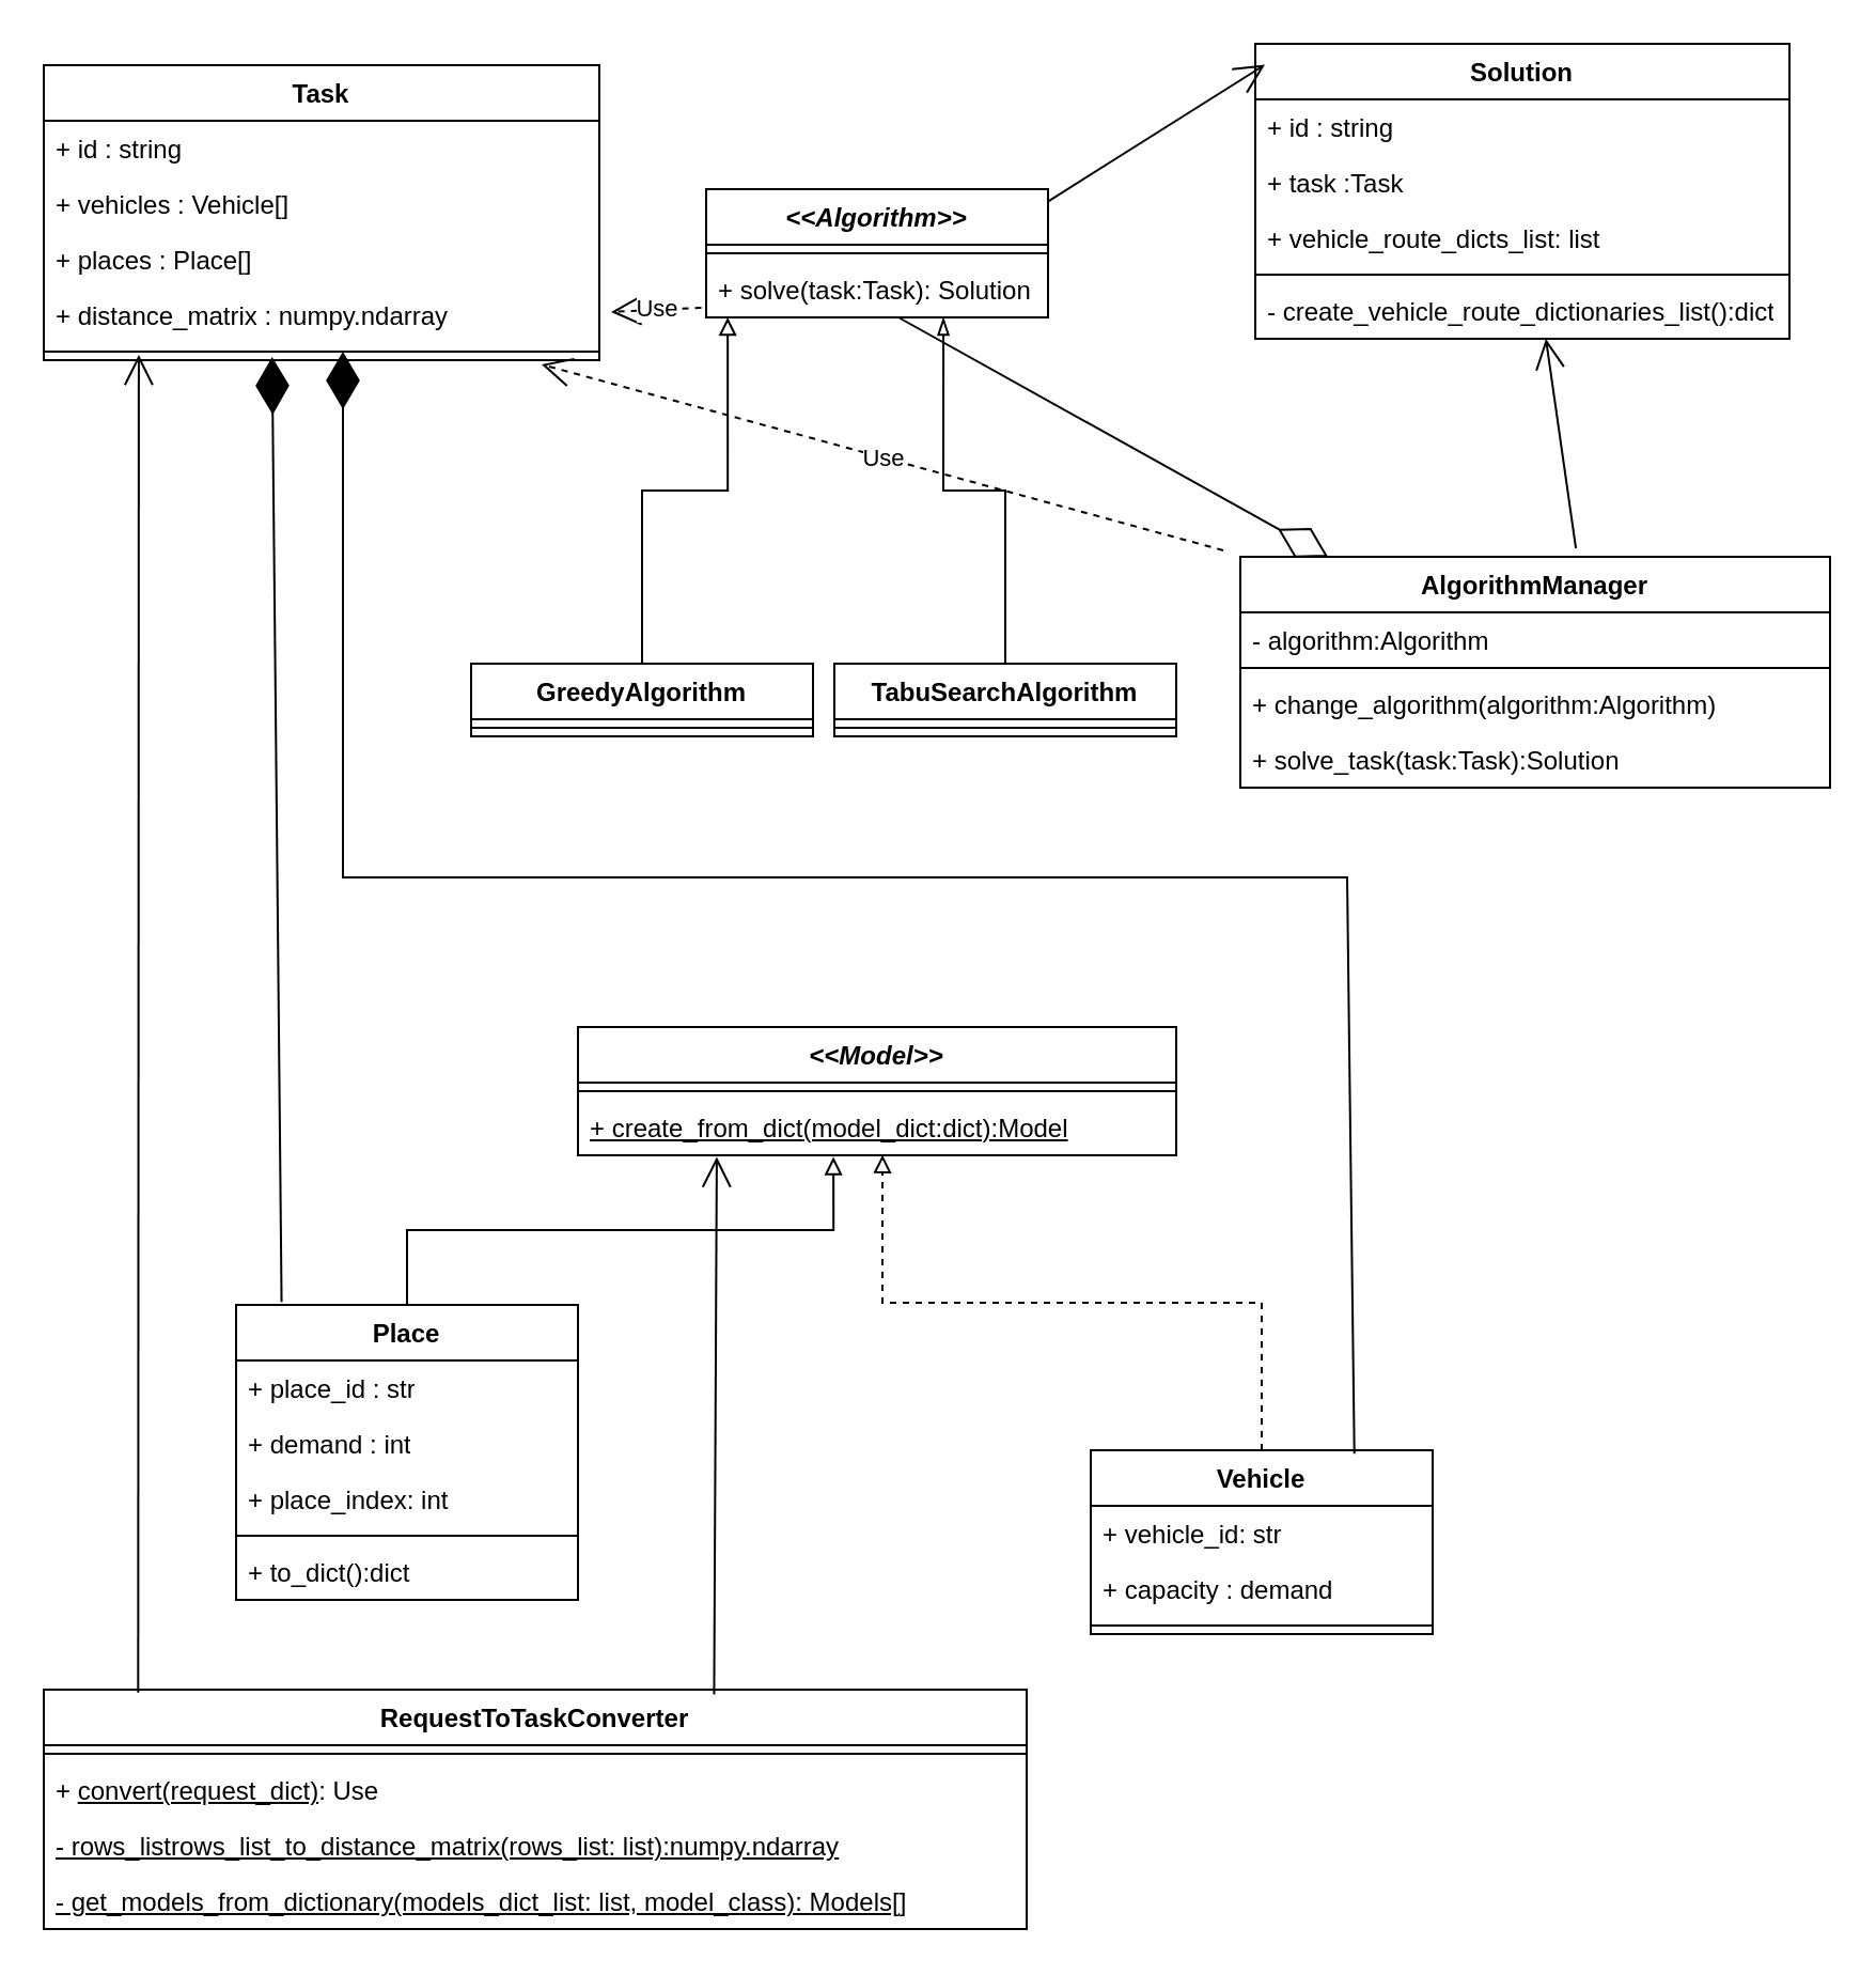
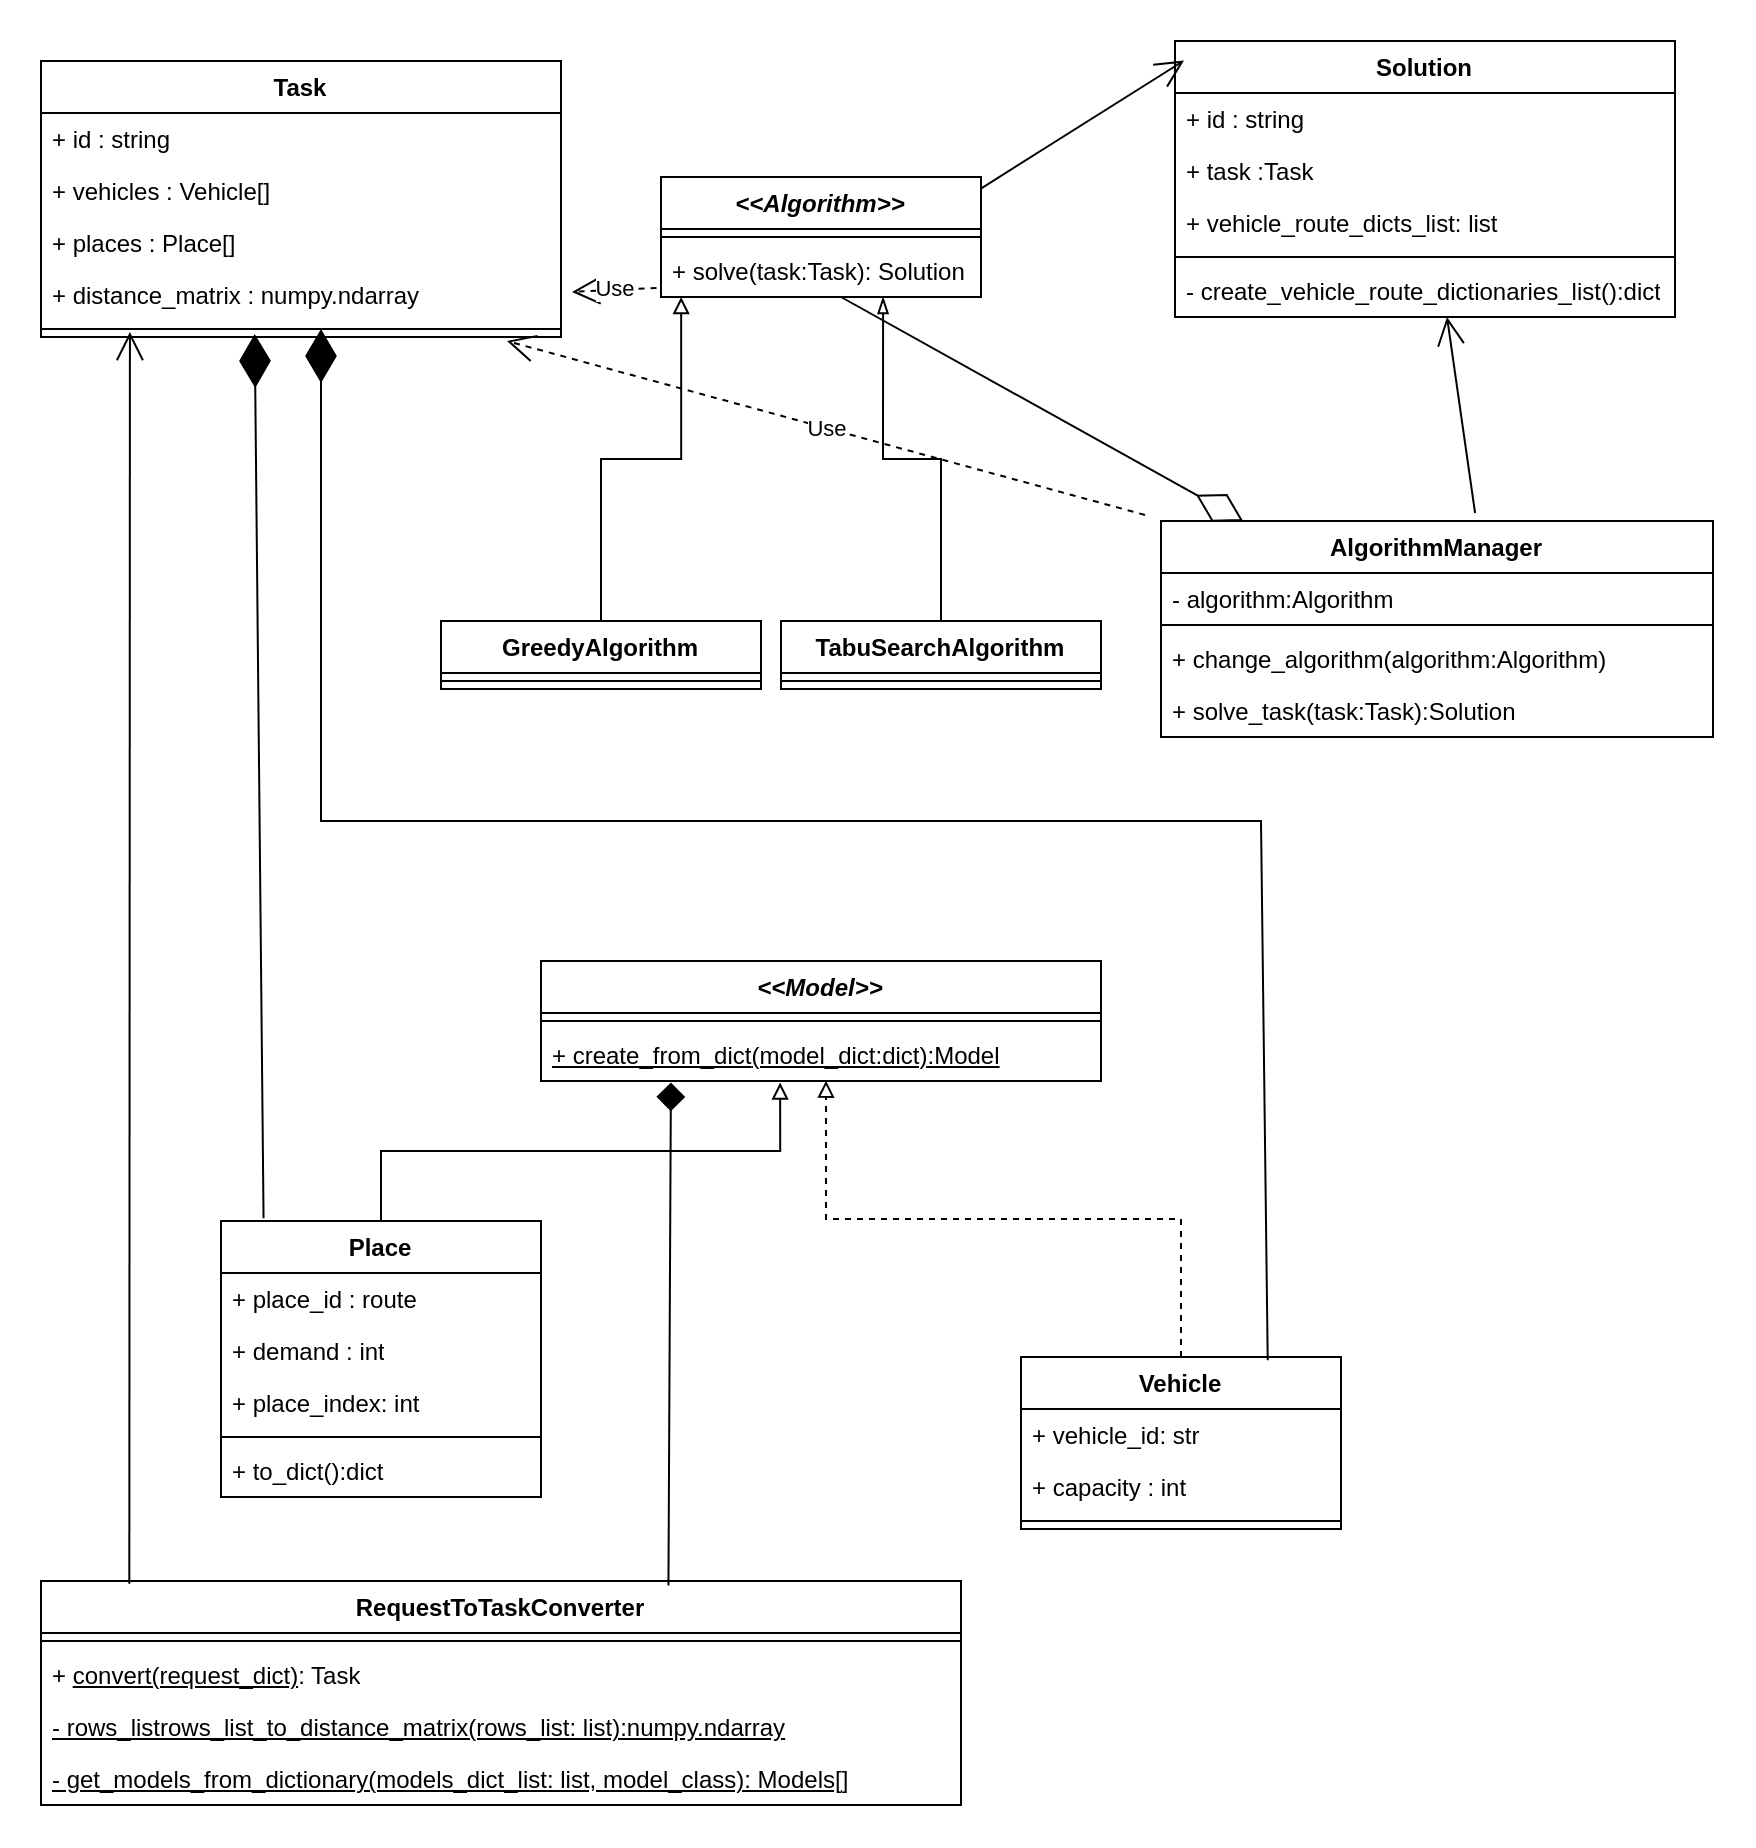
- <mxCell id="42" value="" style="endArrow=open;endFill=1;endSize=12;html=1;rounded=0;entryX=0.232;entryY=1.029;entryDx=0;entryDy=0;entryPerimeter=0;exitX=0.682;exitY=0.02;exitDx=0;exitDy=0;exitPerimeter=0;" parent="1" source="2" target="25" edge="1"><mxGeometry width="160" relative="1" as="geometry"><mxPoint x="350" y="850" as="sourcePoint" /><mxPoint x="510" y="850" as="targetPoint" /></mxGeometry></mxCell>
+ <mxCell id="42" value="" style="endArrow=diamond;endFill=1;endSize=12;html=1;rounded=0;entryX=0.232;entryY=1.029;entryDx=0;entryDy=0;entryPerimeter=0;exitX=0.682;exitY=0.02;exitDx=0;exitDy=0;exitPerimeter=0;" parent="1" source="2" target="25" edge="1"><mxGeometry width="160" relative="1" as="geometry"><mxPoint x="350" y="850" as="sourcePoint" /><mxPoint x="510" y="850" as="targetPoint" /></mxGeometry></mxCell>
- <mxCell id="27" value="+ place_id : str" style="text;strokeColor=none;fillColor=none;align=left;verticalAlign=top;spacingLeft=4;spacingRight=4;overflow=hidden;rotatable=0;points=[[0,0.5],[1,0.5]];portConstraint=eastwest;whiteSpace=wrap;html=1;" parent="26" vertex="1"><mxGeometry y="26" width="160" height="26" as="geometry" /></mxCell>
+ <mxCell id="27" value="+ place_id : route" style="text;strokeColor=none;fillColor=none;align=left;verticalAlign=top;spacingLeft=4;spacingRight=4;overflow=hidden;rotatable=0;points=[[0,0.5],[1,0.5]];portConstraint=eastwest;whiteSpace=wrap;html=1;" parent="26" vertex="1"><mxGeometry y="26" width="160" height="26" as="geometry" /></mxCell>
- <mxCell id="34" value="+ capacity : demand" style="text;strokeColor=none;fillColor=none;align=left;verticalAlign=top;spacingLeft=4;spacingRight=4;overflow=hidden;rotatable=0;points=[[0,0.5],[1,0.5]];portConstraint=eastwest;whiteSpace=wrap;html=1;" parent="32" vertex="1"><mxGeometry y="52" width="160" height="26" as="geometry" /></mxCell>
+ <mxCell id="34" value="+ capacity : int" style="text;strokeColor=none;fillColor=none;align=left;verticalAlign=top;spacingLeft=4;spacingRight=4;overflow=hidden;rotatable=0;points=[[0,0.5],[1,0.5]];portConstraint=eastwest;whiteSpace=wrap;html=1;" parent="32" vertex="1"><mxGeometry y="52" width="160" height="26" as="geometry" /></mxCell>
- <mxCell id="4" value="+&amp;nbsp;&lt;u&gt;convert(request_dict)&lt;/u&gt;: Use" style="text;strokeColor=none;fillColor=none;align=left;verticalAlign=top;spacingLeft=4;spacingRight=4;overflow=hidden;rotatable=0;points=[[0,0.5],[1,0.5]];portConstraint=eastwest;whiteSpace=wrap;html=1;" parent="2" vertex="1"><mxGeometry y="34" width="460" height="26" as="geometry" /></mxCell>
+ <mxCell id="4" value="+&amp;nbsp;&lt;u&gt;convert(request_dict)&lt;/u&gt;: Task" style="text;strokeColor=none;fillColor=none;align=left;verticalAlign=top;spacingLeft=4;spacingRight=4;overflow=hidden;rotatable=0;points=[[0,0.5],[1,0.5]];portConstraint=eastwest;whiteSpace=wrap;html=1;" parent="2" vertex="1"><mxGeometry y="34" width="460" height="26" as="geometry" /></mxCell>
